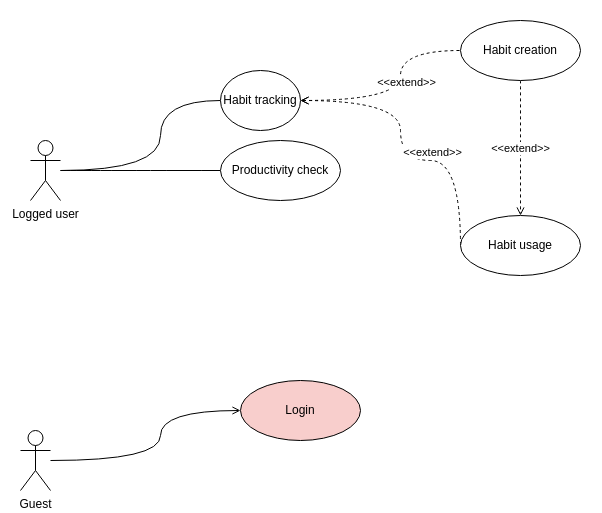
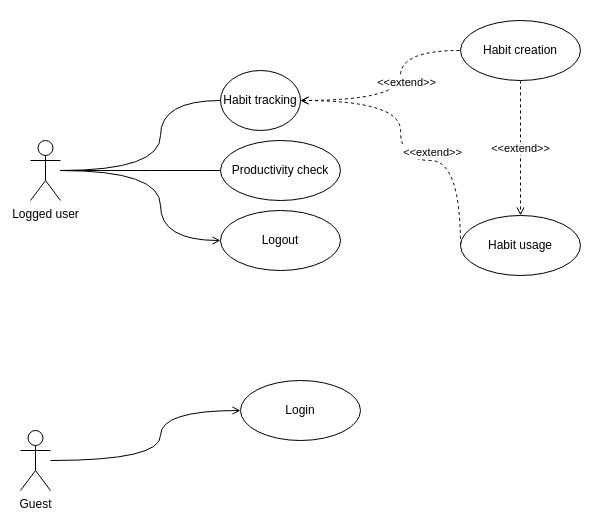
+ <mxCell id="4" style="edgeStyle=orthogonalEdgeStyle;curved=1;rounded=0;orthogonalLoop=1;jettySize=auto;html=1;entryX=0;entryY=0.5;entryDx=0;entryDy=0;startArrow=none;startFill=0;endArrow=open;endFill=0;" edge="1" parent="1" source="5" target="18"><mxGeometry relative="1" as="geometry"><Array as="points"><mxPoint x="160" y="170" /><mxPoint x="160" y="240" /></Array></mxGeometry></mxCell>
+ <mxCell id="18" value="Logout" style="ellipse;whiteSpace=wrap;html=1;" vertex="1" parent="1"><mxGeometry x="220" y="210" width="120" height="60" as="geometry" /></mxCell>
- <mxCell id="17" value="Login" style="ellipse;whiteSpace=wrap;html=1;fillColor=#f8cecc;" vertex="1" parent="1"><mxGeometry x="240" y="380" width="120" height="60" as="geometry" /></mxCell>
+ <mxCell id="17" value="Login" style="ellipse;whiteSpace=wrap;html=1;" vertex="1" parent="1"><mxGeometry x="240" y="380" width="120" height="60" as="geometry" /></mxCell>
